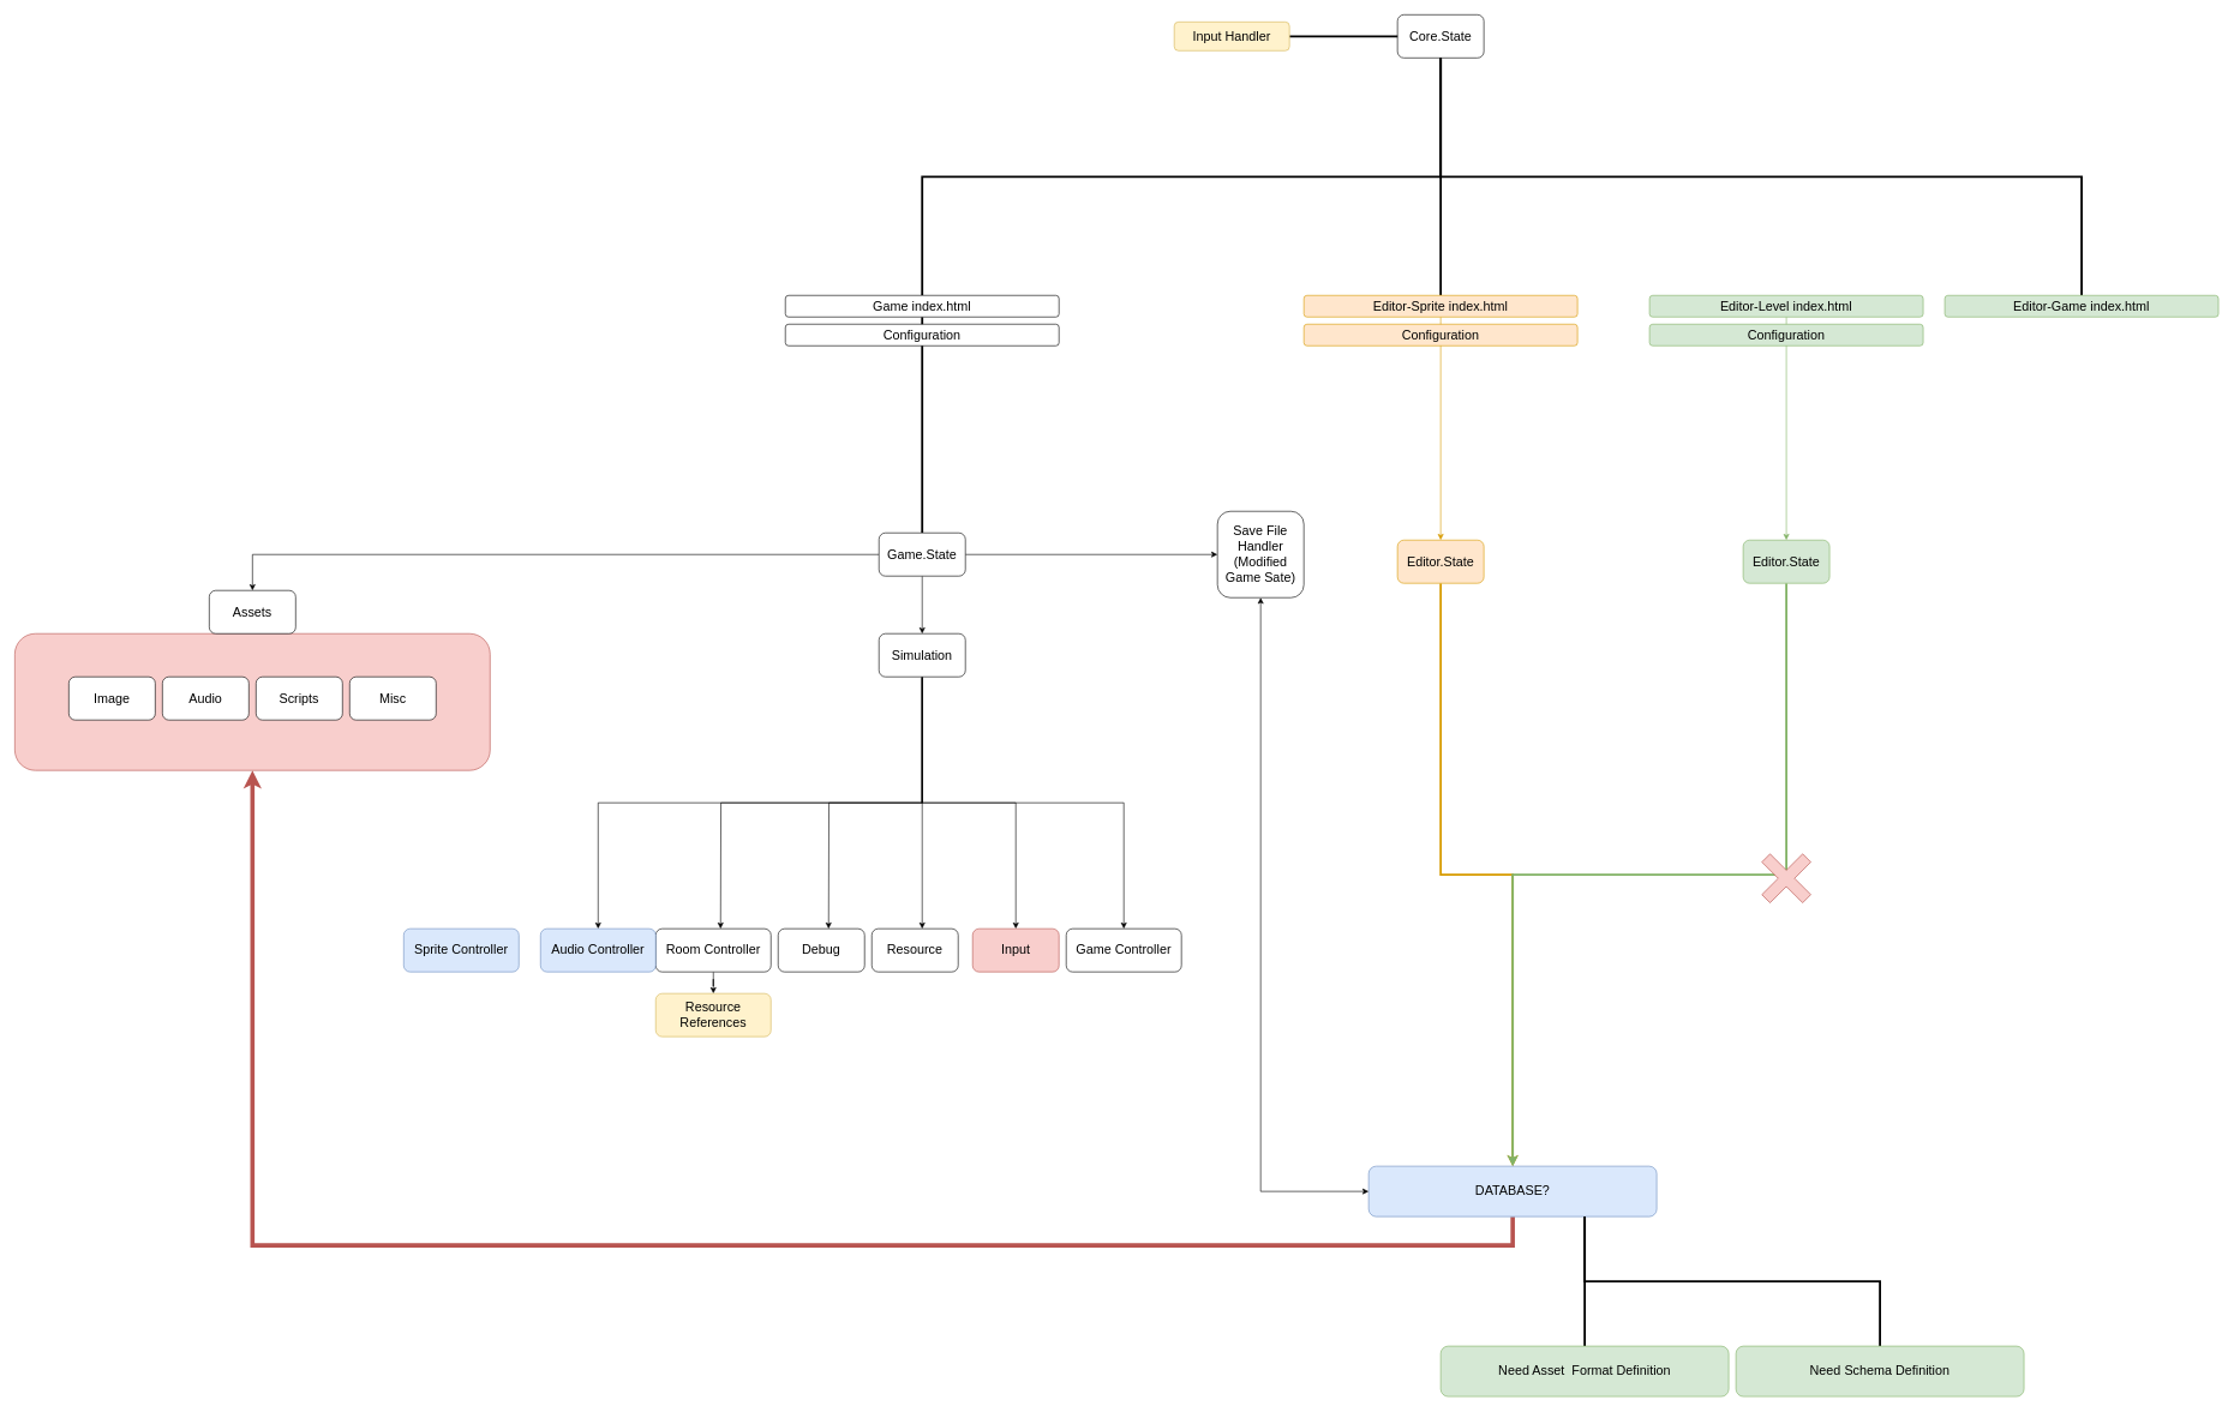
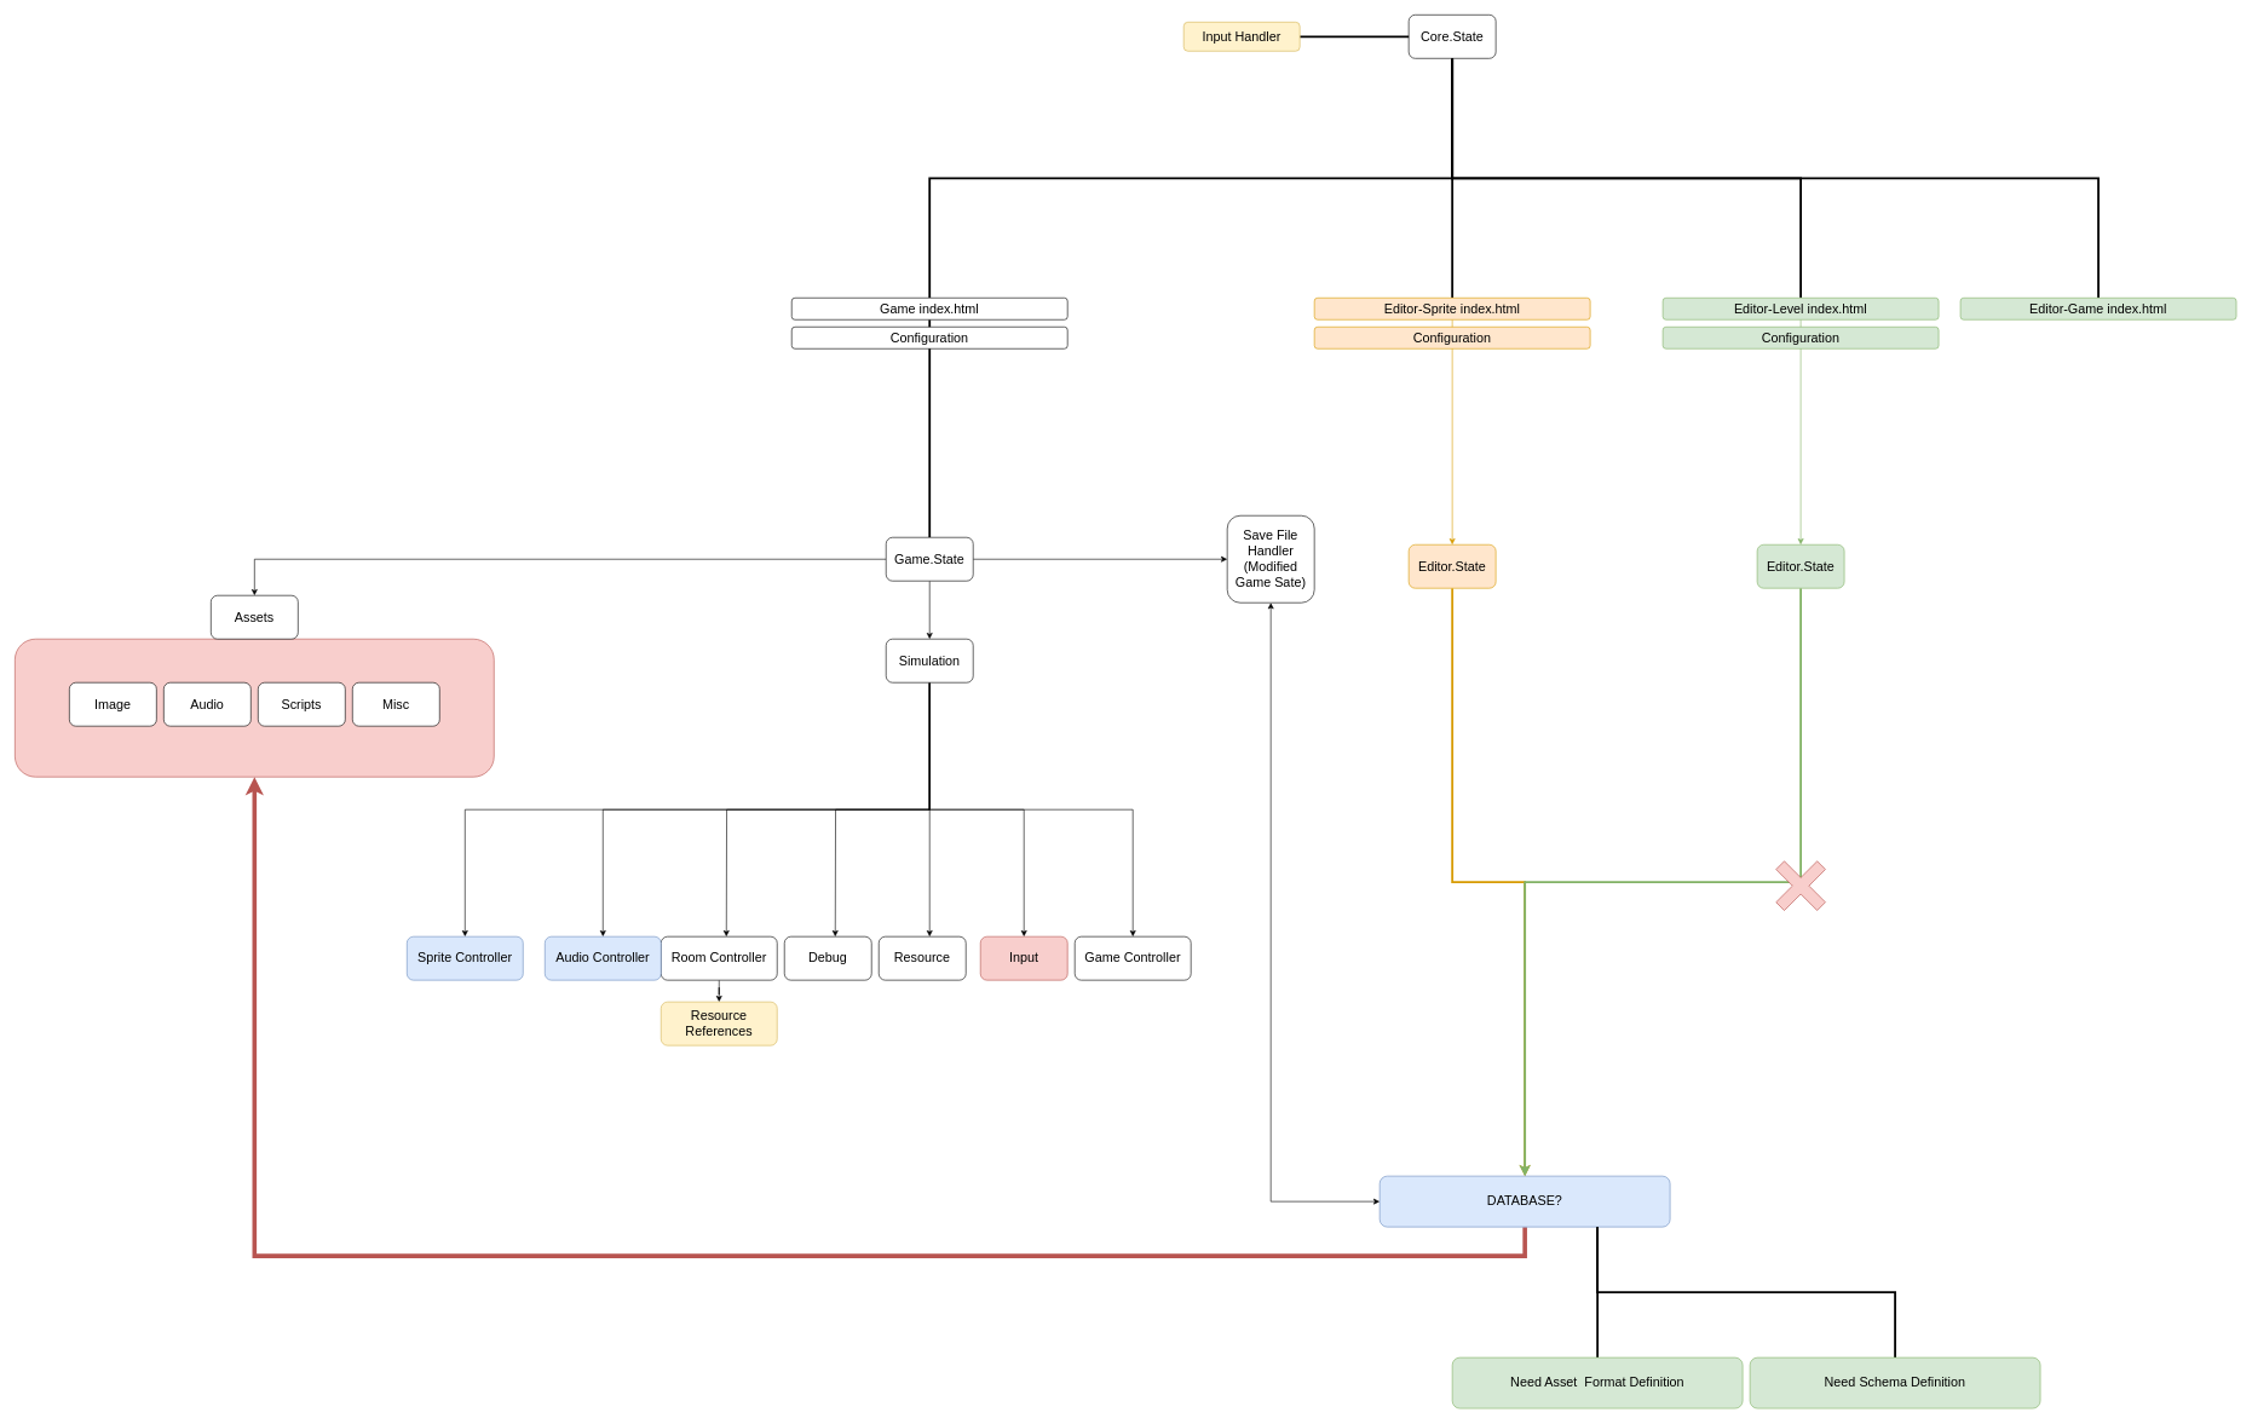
+ <mxCell id="27" style="edgeStyle=orthogonalEdgeStyle;rounded=0;orthogonalLoop=1;jettySize=auto;html=1;exitX=0.5;exitY=0;exitDx=0;exitDy=0;strokeWidth=3;fontSize=45;startArrow=none;startFill=0;endArrow=none;endFill=0;" edge="1" parent="1" source="28" target="36"><mxGeometry relative="1" as="geometry" /></mxCell>
+ <mxCell id="12" style="edgeStyle=orthogonalEdgeStyle;rounded=0;orthogonalLoop=1;jettySize=auto;html=1;exitX=0.5;exitY=1;exitDx=0;exitDy=0;fontSize=18;" edge="1" parent="1" source="14" target="40"><mxGeometry relative="1" as="geometry" /></mxCell>
